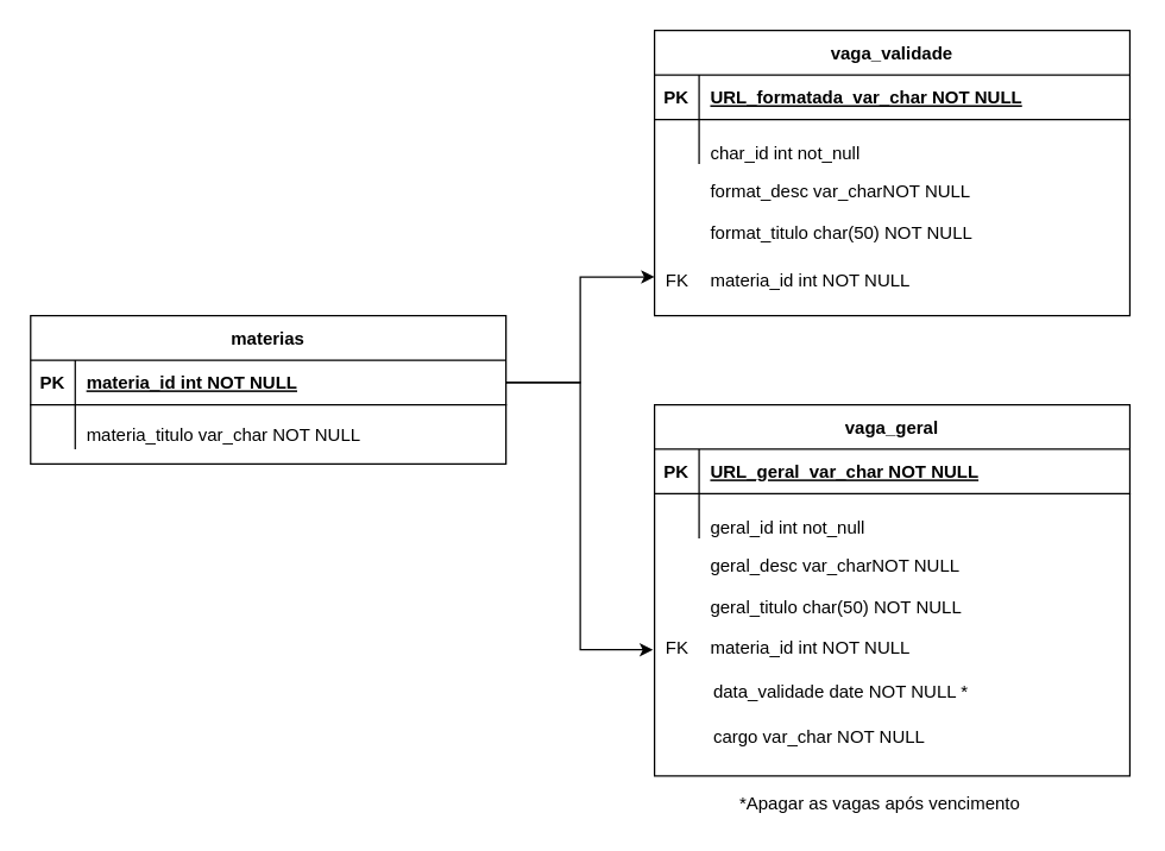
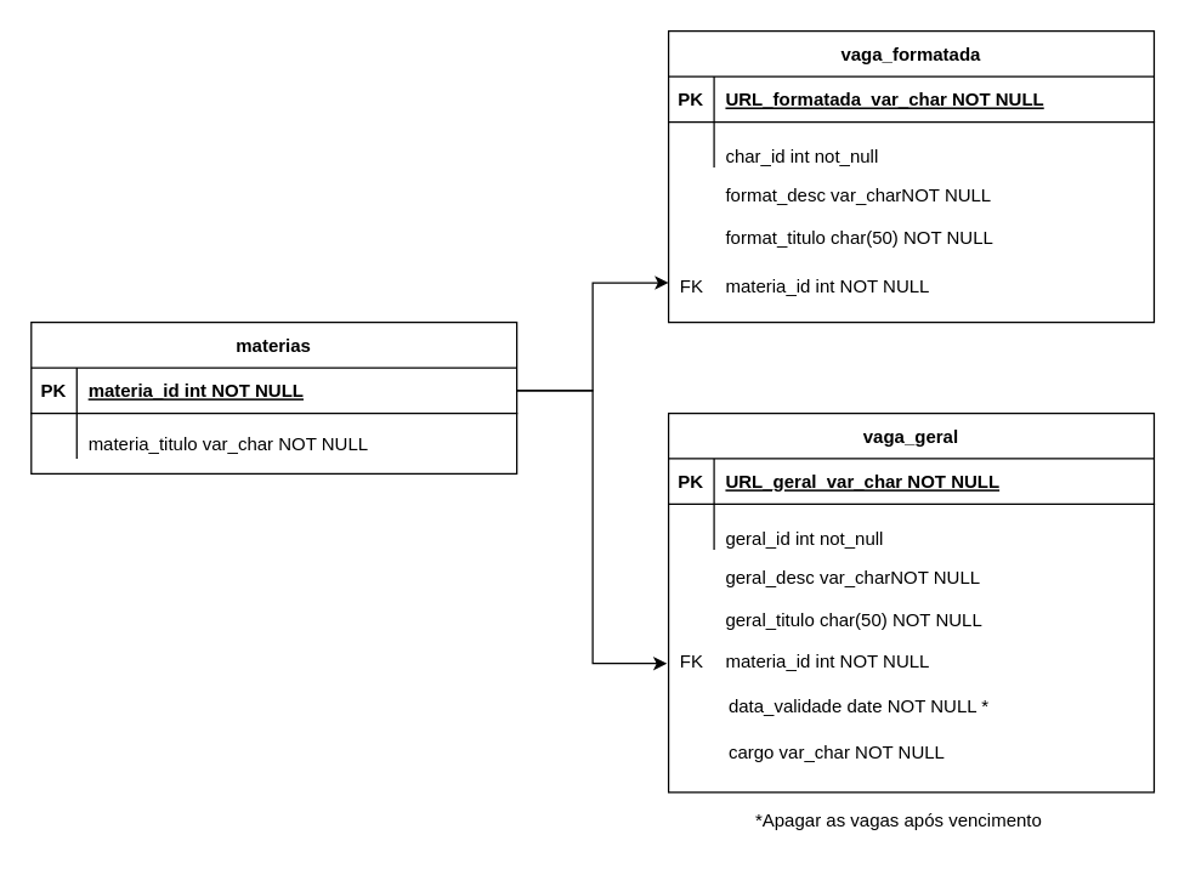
- <mxCell id="12" value="vaga_validade" style="shape=table;startSize=30;container=1;collapsible=1;childLayout=tableLayout;fixedRows=1;rowLines=0;fontStyle=1;align=center;resizeLast=1;" parent="1" vertex="1"><mxGeometry x="440" y="20" width="320" height="192" as="geometry"><mxRectangle x="120" y="120" width="100" height="30" as="alternateBounds" /></mxGeometry></mxCell>
+ <mxCell id="12" value="vaga_formatada" style="shape=table;startSize=30;container=1;collapsible=1;childLayout=tableLayout;fixedRows=1;rowLines=0;fontStyle=1;align=center;resizeLast=1;" parent="1" vertex="1"><mxGeometry x="440" y="20" width="320" height="192" as="geometry"><mxRectangle x="120" y="120" width="100" height="30" as="alternateBounds" /></mxGeometry></mxCell>
